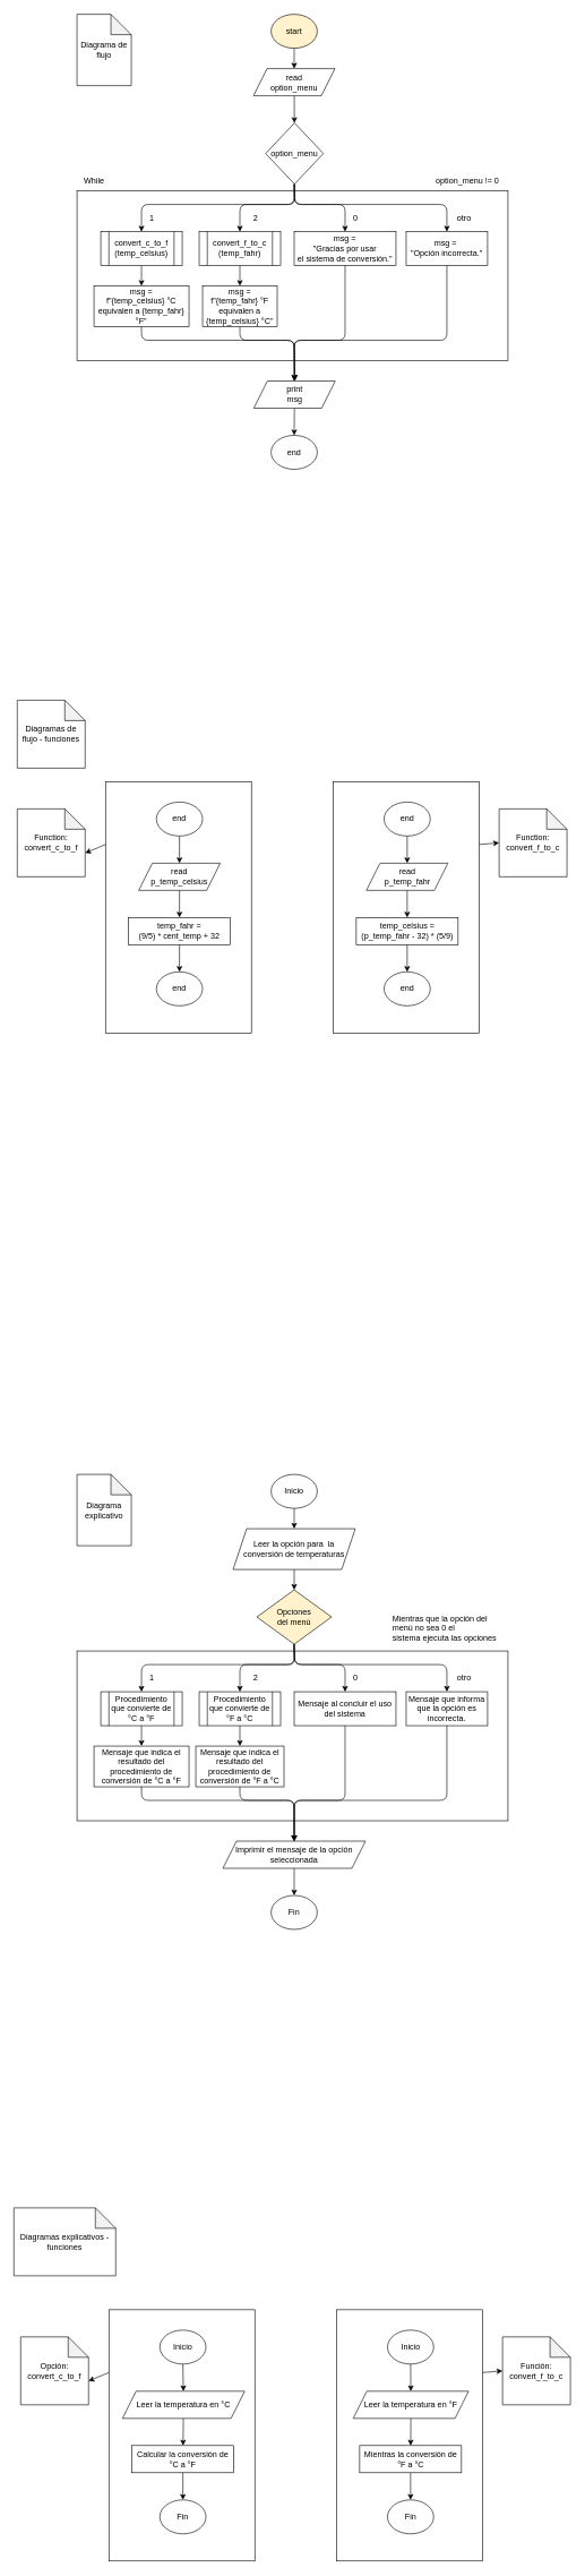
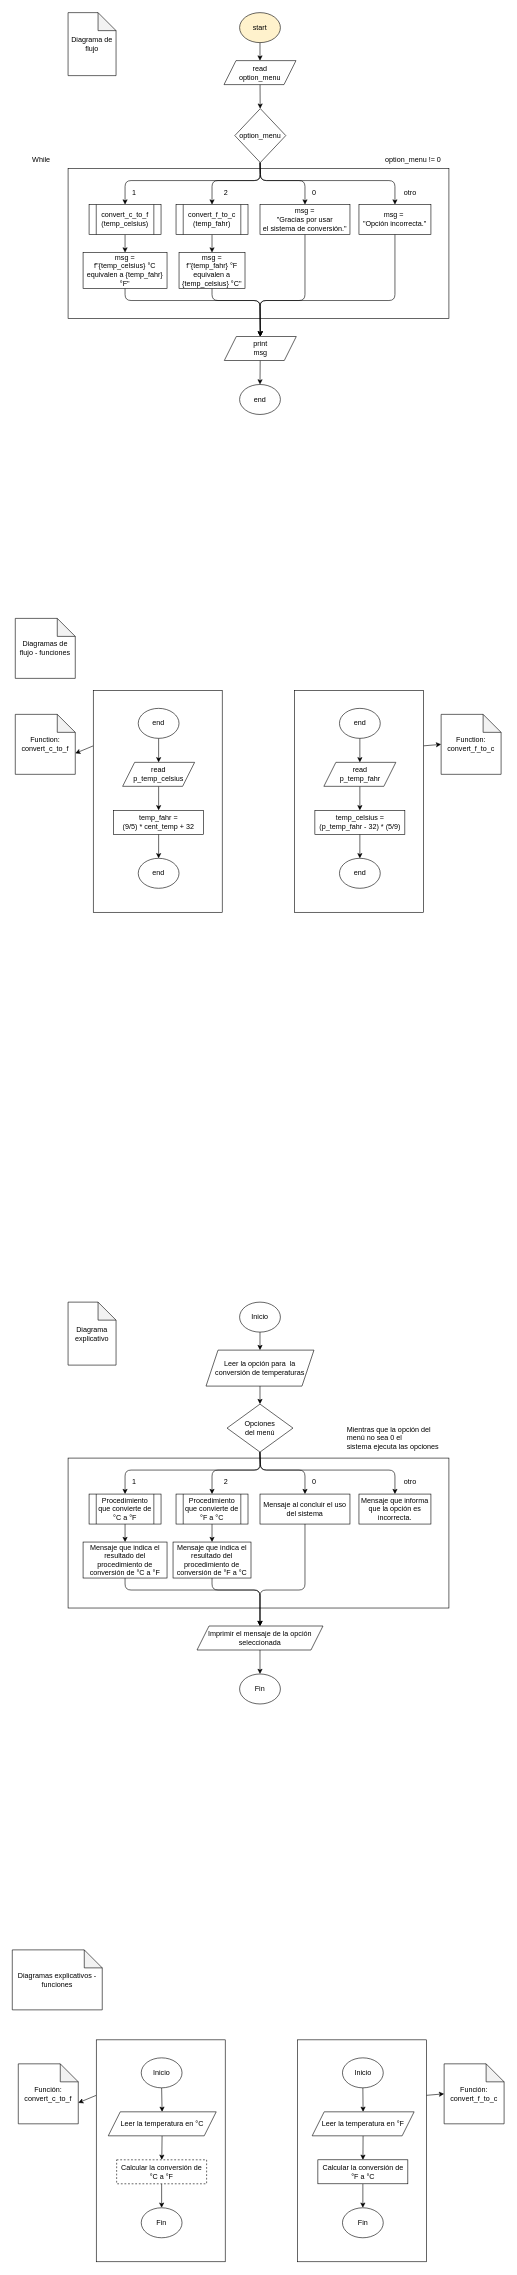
- <mxCell id="32" value="While" style="text;html=1;align=center;verticalAlign=middle;resizable=0;points=[];autosize=1;strokeColor=none;fillColor=none;" parent="1" vertex="1"><mxGeometry x="113" y="250" width="50" height="30" as="geometry" /></mxCell>
+ <mxCell id="32" value="While" style="text;html=1;align=center;verticalAlign=middle;resizable=0;points=[];autosize=1;strokeColor=none;fillColor=none;" parent="1" vertex="1"><mxGeometry x="43" y="250" width="50" height="30" as="geometry" /></mxCell>
- <mxCell id="65" value="Opciones &lt;br&gt;del menú" style="rhombus;whiteSpace=wrap;html=1;fillColor=#fff2cc;" parent="1" vertex="1"><mxGeometry x="378" y="2340" width="110" height="80" as="geometry" /></mxCell>
+ <mxCell id="65" value="Opciones &lt;br&gt;del menú" style="rhombus;whiteSpace=wrap;html=1;" parent="1" vertex="1"><mxGeometry x="378" y="2340" width="110" height="80" as="geometry" /></mxCell>
- <mxCell id="84" value="" style="endArrow=classic;html=1;entryX=0.5;entryY=0;entryDx=0;entryDy=0;" parent="1" source="76" target="61" edge="1"><mxGeometry width="50" height="50" relative="1" as="geometry"><mxPoint x="658" y="2540" as="sourcePoint" /><mxPoint x="438" y="2690" as="targetPoint" /><Array as="points"><mxPoint x="658" y="2650" /><mxPoint x="433" y="2650" /></Array></mxGeometry></mxCell>
- <mxCell id="90" value="Opción:&lt;br&gt;convert_c_to_f" style="shape=note;whiteSpace=wrap;html=1;backgroundOutline=1;darkOpacity=0.05;" parent="1" vertex="1"><mxGeometry x="30" y="3440" width="100" height="100" as="geometry" /></mxCell>
+ <mxCell id="90" value="Función:&lt;br&gt;convert_c_to_f" style="shape=note;whiteSpace=wrap;html=1;backgroundOutline=1;darkOpacity=0.05;" parent="1" vertex="1"><mxGeometry x="30" y="3440" width="100" height="100" as="geometry" /></mxCell>
- <mxCell id="89" value="Calcular la conversión de °C a °F" style="whiteSpace=wrap;html=1;" parent="1" vertex="1"><mxGeometry x="194" y="3600" width="150" height="40" as="geometry" /></mxCell>
+ <mxCell id="89" value="Calcular la conversión de °C a °F" style="whiteSpace=wrap;html=1;dashed=1;" parent="1" vertex="1"><mxGeometry x="194" y="3600" width="150" height="40" as="geometry" /></mxCell>
- <mxCell id="99" value="Mientras la conversión de °F a °C" style="whiteSpace=wrap;html=1;" parent="1" vertex="1"><mxGeometry x="529.5" y="3600" width="150" height="40" as="geometry" /></mxCell>
+ <mxCell id="99" value="Calcular la conversión de °F a °C" style="whiteSpace=wrap;html=1;" parent="1" vertex="1"><mxGeometry x="529.5" y="3600" width="150" height="40" as="geometry" /></mxCell>
